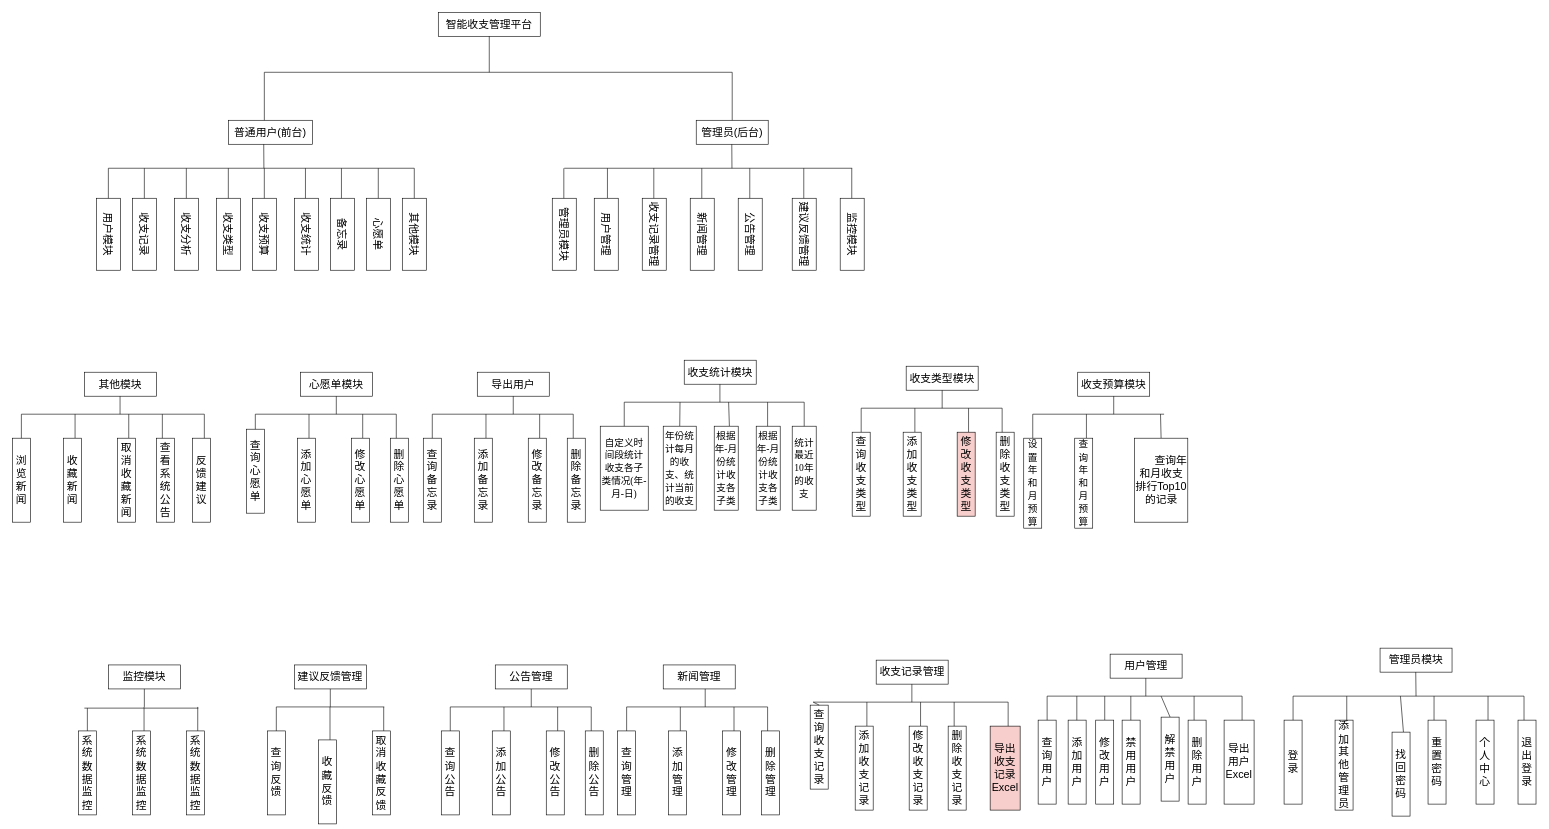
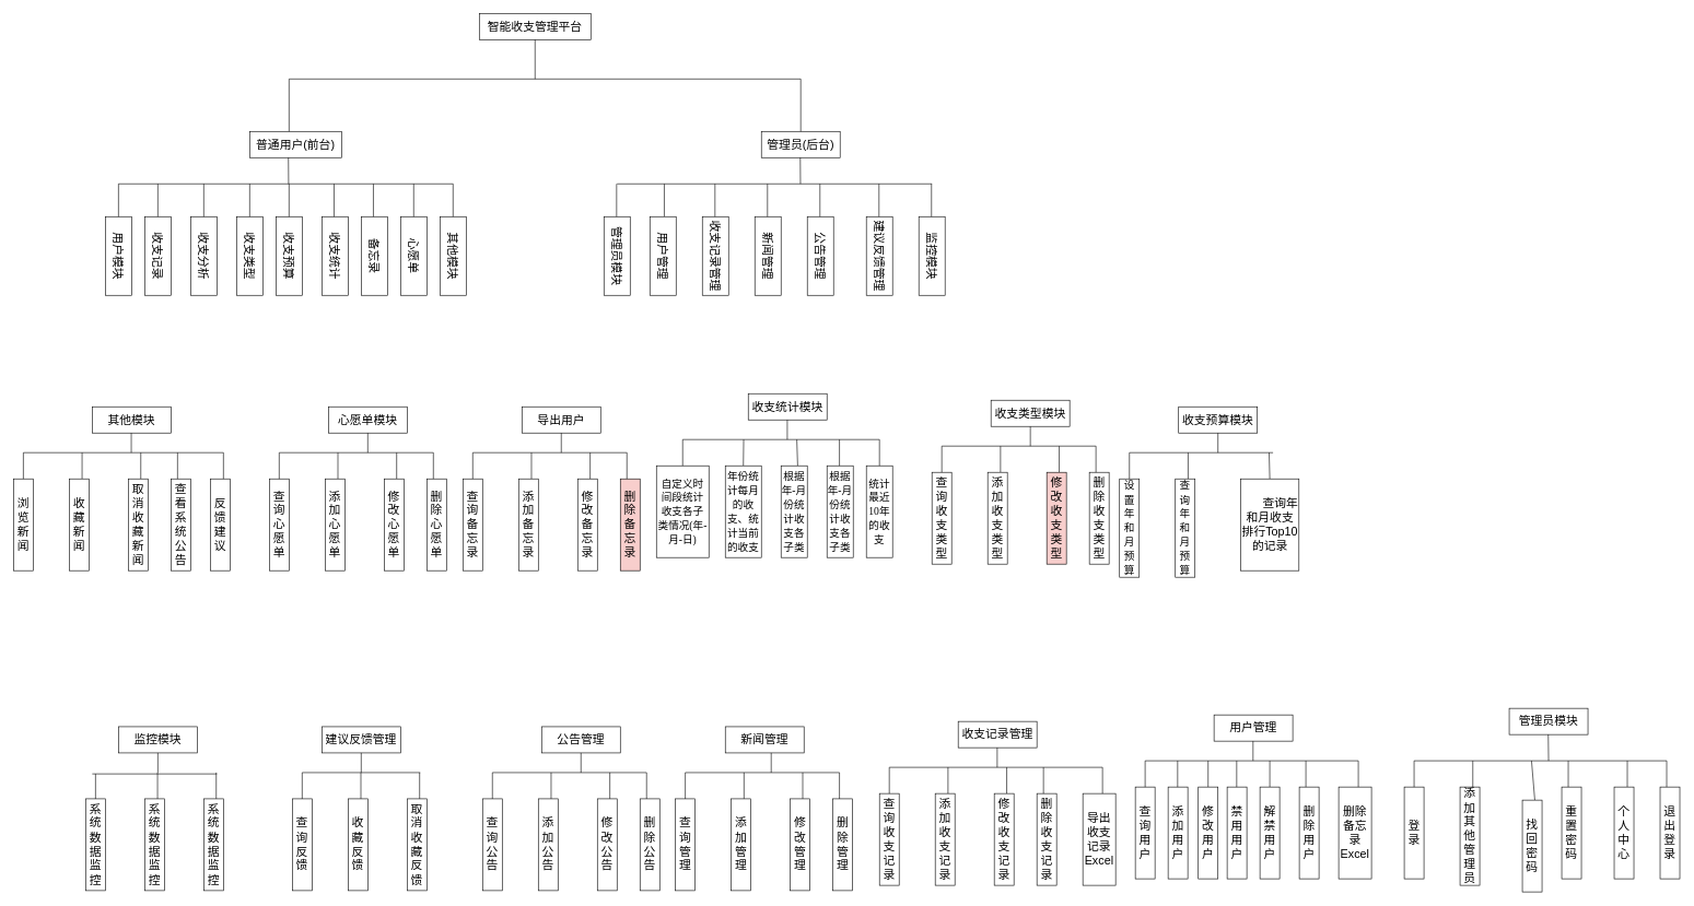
- <mxCell id="144" value="查询心愿单" style="rounded=0;whiteSpace=wrap;html=1;fontSize=18;" vertex="1" parent="1"><mxGeometry x="410" y="715" width="30" height="140" as="geometry" /></mxCell>
+ <mxCell id="144" value="查询心愿单" style="rounded=0;whiteSpace=wrap;html=1;fontSize=18;" vertex="1" parent="1"><mxGeometry x="410" y="730" width="30" height="140" as="geometry" /></mxCell>
- <mxCell id="163" value="删除备忘录" style="rounded=0;whiteSpace=wrap;html=1;fontSize=18;" vertex="1" parent="1"><mxGeometry x="945" y="730" width="30" height="140" as="geometry" /></mxCell>
+ <mxCell id="163" value="删除备忘录" style="rounded=0;whiteSpace=wrap;html=1;fontSize=18;fillColor=#f8cecc;" vertex="1" parent="1"><mxGeometry x="945" y="730" width="30" height="140" as="geometry" /></mxCell>
- <mxCell id="86" value="查询收支记录" style="rounded=0;whiteSpace=wrap;html=1;fontSize=18;" vertex="1" parent="1"><mxGeometry x="1350" y="1175" width="30" height="140" as="geometry" /></mxCell>
+ <mxCell id="86" value="查询收支记录" style="rounded=0;whiteSpace=wrap;html=1;fontSize=18;" vertex="1" parent="1"><mxGeometry x="1340" y="1210" width="30" height="140" as="geometry" /></mxCell>
- <mxCell id="106" value="解禁用户" style="rounded=0;whiteSpace=wrap;html=1;fontSize=18;" vertex="1" parent="1"><mxGeometry x="1935" y="1195" width="30" height="140" as="geometry" /></mxCell>
+ <mxCell id="106" value="解禁用户" style="rounded=0;whiteSpace=wrap;html=1;fontSize=18;" vertex="1" parent="1"><mxGeometry x="1920" y="1200" width="30" height="140" as="geometry" /></mxCell>
- <mxCell id="109" value="导出用户&lt;br&gt;Excel" style="rounded=0;whiteSpace=wrap;html=1;fontSize=18;" vertex="1" parent="1"><mxGeometry x="2040" y="1200" width="50" height="140" as="geometry" /></mxCell>
+ <mxCell id="109" value="删除备忘录&lt;br&gt;Excel" style="rounded=0;whiteSpace=wrap;html=1;fontSize=18;" vertex="1" parent="1"><mxGeometry x="2040" y="1200" width="50" height="140" as="geometry" /></mxCell>
- <mxCell id="96" value="导出收支记录&lt;br&gt;Excel" style="rounded=0;whiteSpace=wrap;html=1;fontSize=18;fillColor=#f8cecc;" vertex="1" parent="1"><mxGeometry x="1650" y="1210" width="50" height="140" as="geometry" /></mxCell>
+ <mxCell id="96" value="导出收支记录&lt;br&gt;Excel" style="rounded=0;whiteSpace=wrap;html=1;fontSize=18;" vertex="1" parent="1"><mxGeometry x="1650" y="1210" width="50" height="140" as="geometry" /></mxCell>
- <mxCell id="61" value="收藏反馈" style="rounded=0;whiteSpace=wrap;html=1;fontSize=18;" vertex="1" parent="1"><mxGeometry x="530" y="1233" width="30" height="140" as="geometry" /></mxCell>
+ <mxCell id="61" value="收藏反馈" style="rounded=0;whiteSpace=wrap;html=1;fontSize=18;" vertex="1" parent="1"><mxGeometry x="530" y="1218" width="30" height="140" as="geometry" /></mxCell>
